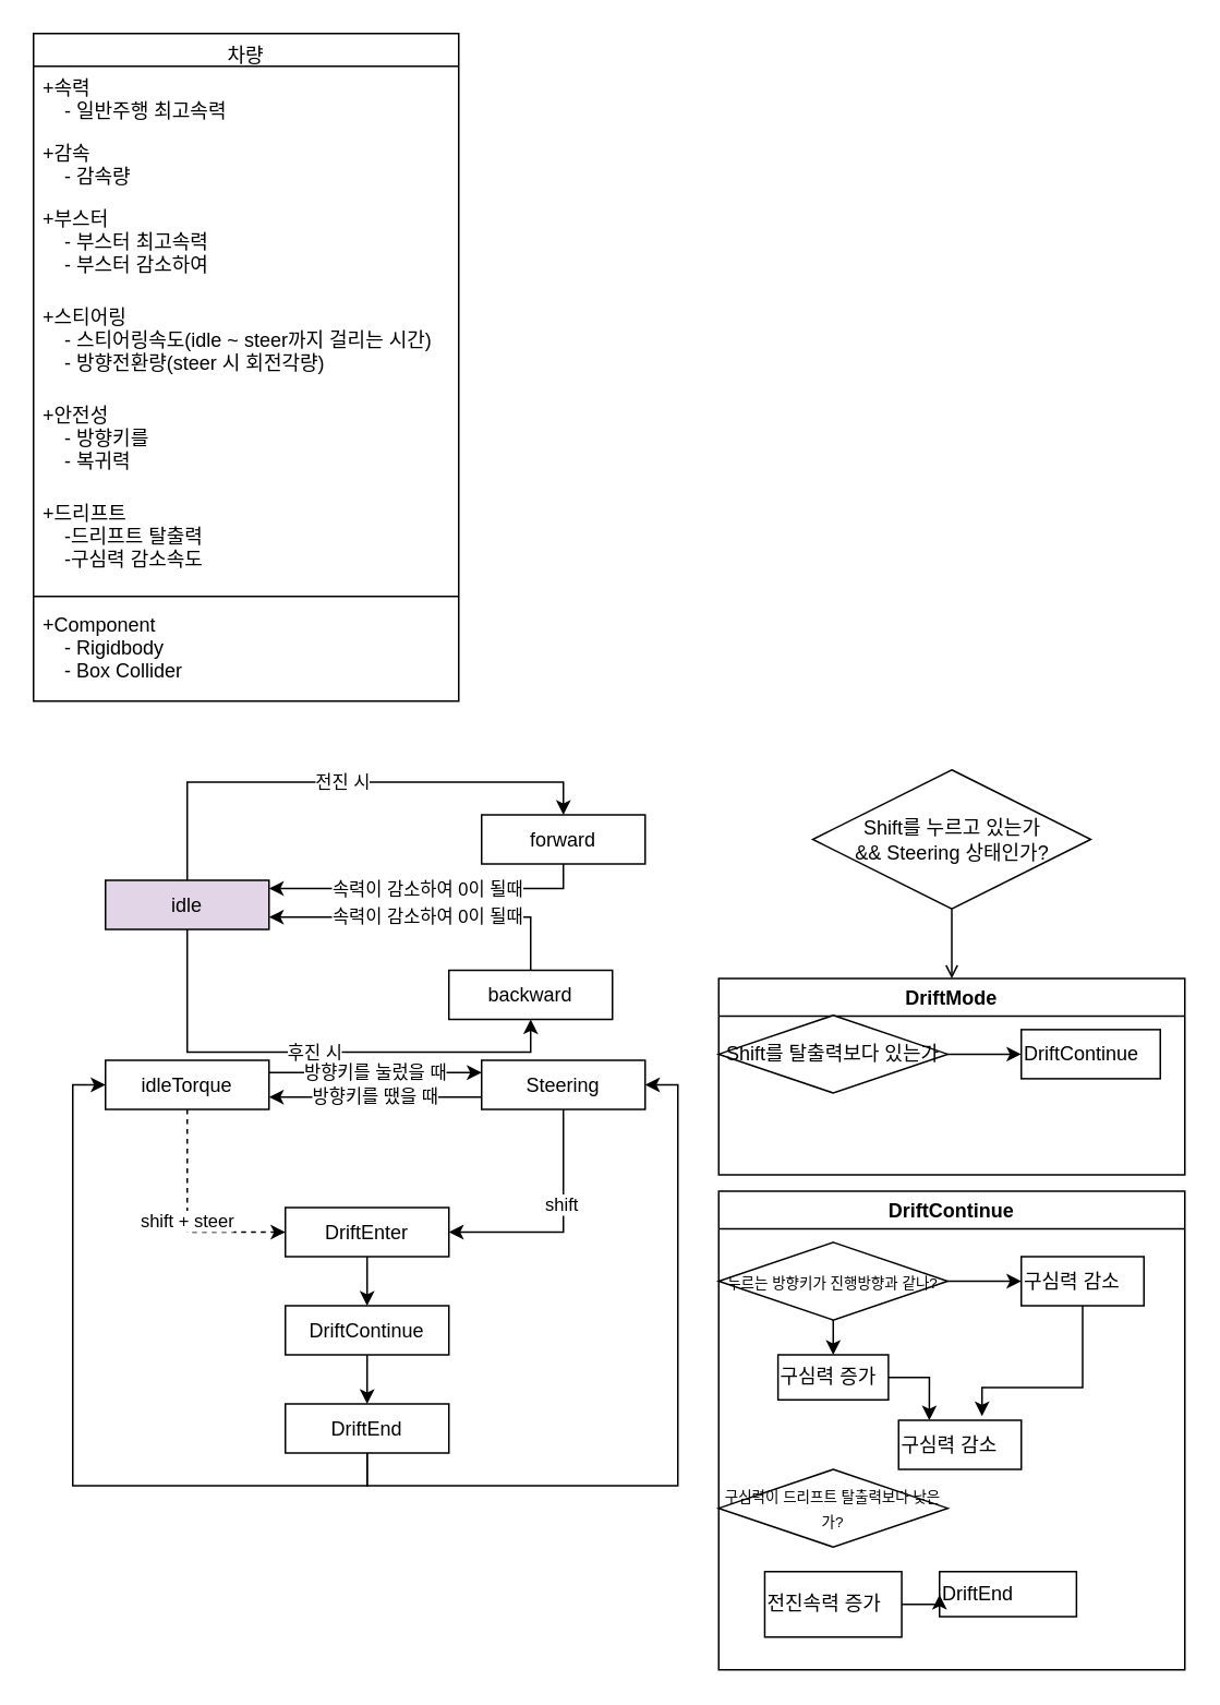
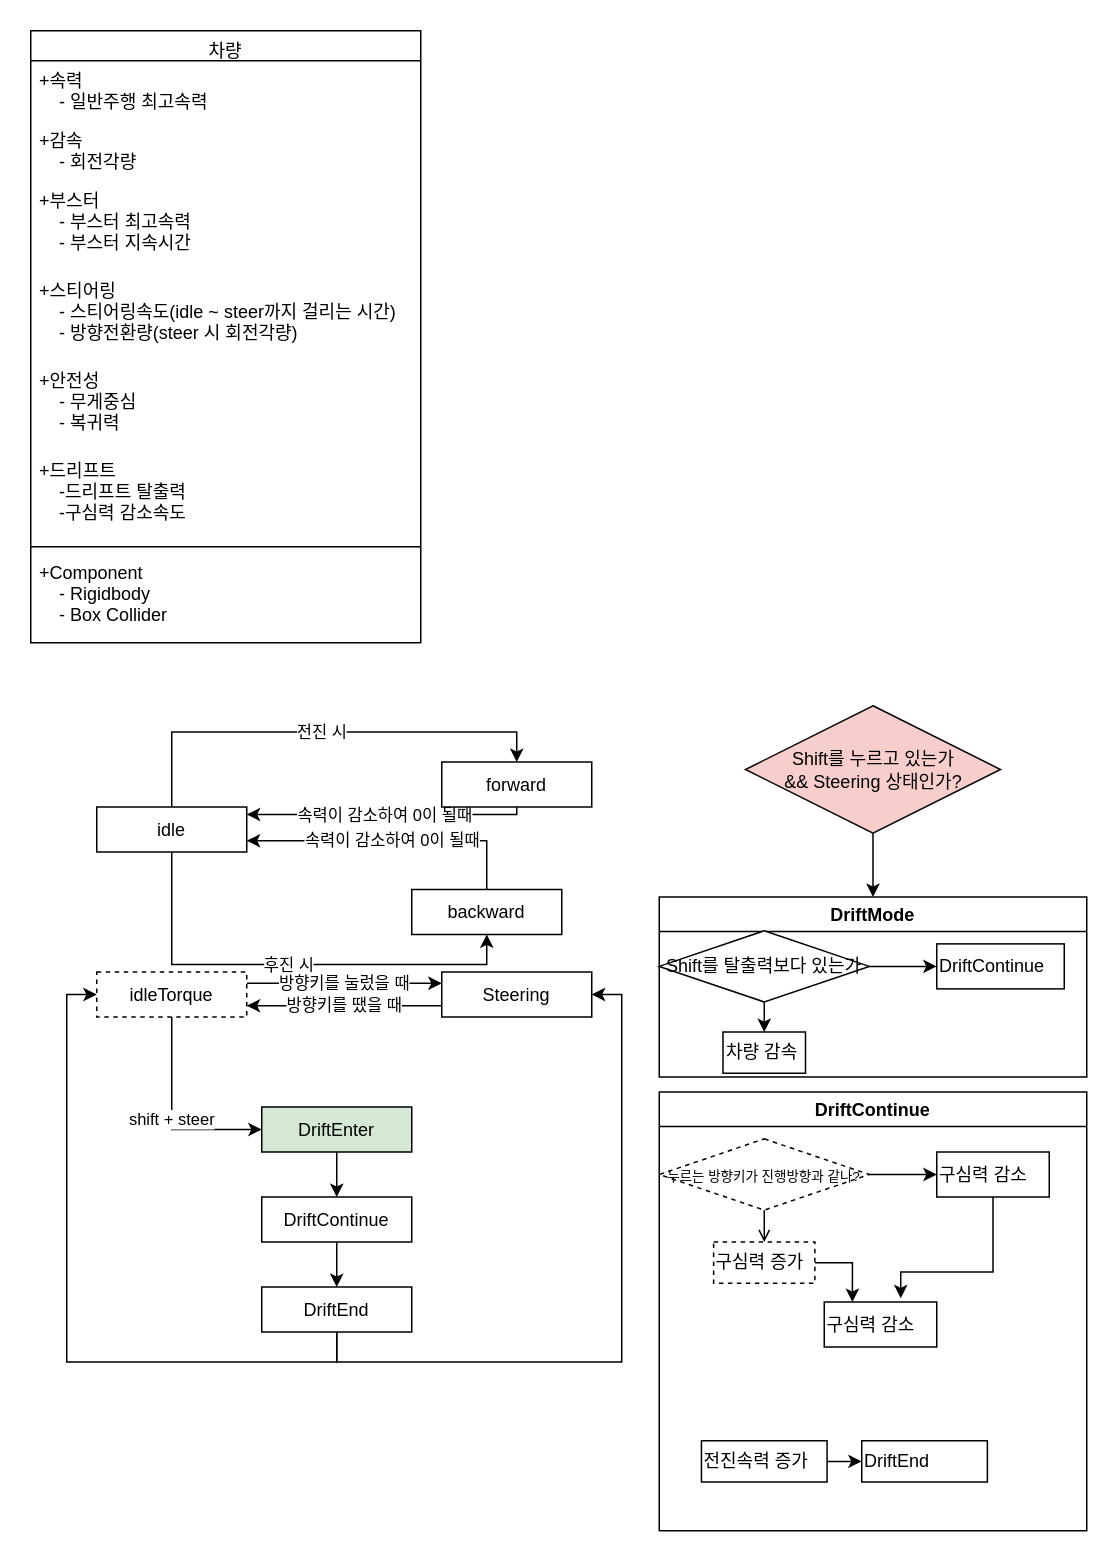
- <mxCell id="4" value="+감속&#10;    - 감속량" style="text;align=left;verticalAlign=top;spacingLeft=4;spacingRight=4;overflow=hidden;rotatable=0;points=[[0,0.5],[1,0.5]];portConstraint=eastwest;" parent="2" vertex="1"><mxGeometry y="60" width="260" height="40" as="geometry" /></mxCell>
+ <mxCell id="4" value="+감속&#10;    - 회전각량" style="text;align=left;verticalAlign=top;spacingLeft=4;spacingRight=4;overflow=hidden;rotatable=0;points=[[0,0.5],[1,0.5]];portConstraint=eastwest;" parent="2" vertex="1"><mxGeometry y="60" width="260" height="40" as="geometry" /></mxCell>
- <mxCell id="5" value="+부스터&#10;    - 부스터 최고속력&#10;    - 부스터 감소하여" style="text;align=left;verticalAlign=top;spacingLeft=4;spacingRight=4;overflow=hidden;rotatable=0;points=[[0,0.5],[1,0.5]];portConstraint=eastwest;rounded=0;shadow=0;html=0;" parent="2" vertex="1"><mxGeometry y="100" width="260" height="60" as="geometry" /></mxCell>
+ <mxCell id="5" value="+부스터&#10;    - 부스터 최고속력&#10;    - 부스터 지속시간" style="text;align=left;verticalAlign=top;spacingLeft=4;spacingRight=4;overflow=hidden;rotatable=0;points=[[0,0.5],[1,0.5]];portConstraint=eastwest;rounded=0;shadow=0;html=0;" parent="2" vertex="1"><mxGeometry y="100" width="260" height="60" as="geometry" /></mxCell>
- <mxCell id="7" value="+안전성&#10;    - 방향키를&#10;    - 복귀력" style="text;align=left;verticalAlign=top;spacingLeft=4;spacingRight=4;overflow=hidden;rotatable=0;points=[[0,0.5],[1,0.5]];portConstraint=eastwest;rounded=0;shadow=0;html=0;" vertex="1" parent="2"><mxGeometry y="220" width="260" height="60" as="geometry" /></mxCell>
+ <mxCell id="7" value="+안전성&#10;    - 무게중심&#10;    - 복귀력" style="text;align=left;verticalAlign=top;spacingLeft=4;spacingRight=4;overflow=hidden;rotatable=0;points=[[0,0.5],[1,0.5]];portConstraint=eastwest;rounded=0;shadow=0;html=0;" vertex="1" parent="2"><mxGeometry y="220" width="260" height="60" as="geometry" /></mxCell>
- <mxCell id="15" value="forward" style="rounded=0;whiteSpace=wrap;html=1;" vertex="1" parent="1"><mxGeometry x="294" y="497.5" width="100" height="30" as="geometry" /></mxCell>
+ <mxCell id="15" value="forward" style="rounded=0;whiteSpace=wrap;html=1;" vertex="1" parent="1"><mxGeometry x="294" y="507.5" width="100" height="30" as="geometry" /></mxCell>
- <mxCell id="28" value="Shift를 누르고 있는가&lt;br&gt;&amp;amp;&amp;amp; Steering 상태인가?" style="rhombus;whiteSpace=wrap;html=1;" vertex="1" parent="1"><mxGeometry x="496.5" y="470" width="170" height="85" as="geometry" /></mxCell>
+ <mxCell id="28" value="Shift를 누르고 있는가&lt;br&gt;&amp;amp;&amp;amp; Steering 상태인가?" style="rhombus;whiteSpace=wrap;html=1;fillColor=#f8cecc;" vertex="1" parent="1"><mxGeometry x="496.5" y="470" width="170" height="85" as="geometry" /></mxCell>
- <mxCell id="13" value="idle" style="rounded=0;whiteSpace=wrap;html=1;fillColor=#e1d5e7;" vertex="1" parent="1"><mxGeometry x="64" y="537.5" width="100" height="30" as="geometry" /></mxCell>
+ <mxCell id="13" value="idle" style="rounded=0;whiteSpace=wrap;html=1;" vertex="1" parent="1"><mxGeometry x="64" y="537.5" width="100" height="30" as="geometry" /></mxCell>
- <mxCell id="27" style="edgeStyle=orthogonalEdgeStyle;rounded=0;orthogonalLoop=1;jettySize=auto;html=1;exitX=0.5;exitY=1;exitDx=0;exitDy=0;entryX=0.5;entryY=0;entryDx=0;entryDy=0;endArrow=open;" edge="1" parent="1" source="28" target="34"><mxGeometry relative="1" as="geometry" /></mxCell>
+ <mxCell id="27" style="edgeStyle=orthogonalEdgeStyle;rounded=0;orthogonalLoop=1;jettySize=auto;html=1;exitX=0.5;exitY=1;exitDx=0;exitDy=0;entryX=0.5;entryY=0;entryDx=0;entryDy=0;" edge="1" parent="1" source="28" target="34"><mxGeometry relative="1" as="geometry" /></mxCell>
- <mxCell id="20" value="idleTorque" style="rounded=0;whiteSpace=wrap;html=1;" vertex="1" parent="1"><mxGeometry x="64" y="647.5" width="100" height="30" as="geometry" /></mxCell>
+ <mxCell id="20" value="idleTorque" style="rounded=0;whiteSpace=wrap;html=1;dashed=1;" vertex="1" parent="1"><mxGeometry x="64" y="647.5" width="100" height="30" as="geometry" /></mxCell>
+ <mxCell id="35" style="edgeStyle=orthogonalEdgeStyle;rounded=0;orthogonalLoop=1;jettySize=auto;html=1;exitX=0.5;exitY=1;exitDx=0;exitDy=0;entryX=0.5;entryY=0;entryDx=0;entryDy=0;" edge="1" parent="34" source="37" target="38"><mxGeometry relative="1" as="geometry" /></mxCell>
+ <mxCell id="38" value="차량 감속" style="rounded=0;whiteSpace=wrap;html=1;align=left;" vertex="1" parent="34"><mxGeometry x="42.5" y="90" width="55" height="27.5" as="geometry" /></mxCell>
- <mxCell id="19" value="shift + steer" style="edgeStyle=orthogonalEdgeStyle;rounded=0;orthogonalLoop=1;jettySize=auto;html=1;exitX=0.5;exitY=1;exitDx=0;exitDy=0;entryX=0;entryY=0.5;entryDx=0;entryDy=0;dashed=1;" edge="1" parent="1" source="20" target="26"><mxGeometry relative="1" as="geometry" /></mxCell>
+ <mxCell id="19" value="shift + steer" style="edgeStyle=orthogonalEdgeStyle;rounded=0;orthogonalLoop=1;jettySize=auto;html=1;exitX=0.5;exitY=1;exitDx=0;exitDy=0;entryX=0;entryY=0.5;entryDx=0;entryDy=0;" edge="1" parent="1" source="20" target="26"><mxGeometry relative="1" as="geometry" /></mxCell>
- <mxCell id="22" style="edgeStyle=orthogonalEdgeStyle;rounded=0;orthogonalLoop=1;jettySize=auto;html=1;exitX=0.5;exitY=1;exitDx=0;exitDy=0;entryX=1;entryY=0.5;entryDx=0;entryDy=0;" edge="1" parent="1" source="24" target="26"><mxGeometry relative="1" as="geometry" /></mxCell>
- <mxCell id="23" value="shift" style="edgeLabel;html=1;align=center;verticalAlign=middle;resizable=0;points=[];" vertex="1" connectable="0" parent="22"><mxGeometry x="-0.195" y="-2" relative="1" as="geometry"><mxPoint as="offset" /></mxGeometry></mxCell>
- <mxCell id="26" value="DriftEnter" style="rounded=0;whiteSpace=wrap;html=1;" vertex="1" parent="1"><mxGeometry x="174" y="737.5" width="100" height="30" as="geometry" /></mxCell>
+ <mxCell id="26" value="DriftEnter" style="rounded=0;whiteSpace=wrap;html=1;fillColor=#d5e8d4;" vertex="1" parent="1"><mxGeometry x="174" y="737.5" width="100" height="30" as="geometry" /></mxCell>
- <mxCell id="43" value="&lt;font style=&quot;font-size: 9px&quot;&gt;누르는 방향키가 진행방향과 같나?&lt;/font&gt;" style="rhombus;whiteSpace=wrap;html=1;" vertex="1" parent="40"><mxGeometry y="31.25" width="140" height="47.5" as="geometry" /></mxCell>
+ <mxCell id="43" value="&lt;font style=&quot;font-size: 9px&quot;&gt;누르는 방향키가 진행방향과 같나?&lt;/font&gt;" style="rhombus;whiteSpace=wrap;html=1;dashed=1;" vertex="1" parent="40"><mxGeometry y="31.25" width="140" height="47.5" as="geometry" /></mxCell>
- <mxCell id="41" style="edgeStyle=orthogonalEdgeStyle;rounded=0;orthogonalLoop=1;jettySize=auto;html=1;exitX=0.5;exitY=1;exitDx=0;exitDy=0;entryX=0.5;entryY=0;entryDx=0;entryDy=0;" edge="1" parent="40" source="43" target="45"><mxGeometry relative="1" as="geometry" /></mxCell>
+ <mxCell id="41" style="edgeStyle=orthogonalEdgeStyle;rounded=0;orthogonalLoop=1;jettySize=auto;html=1;exitX=0.5;exitY=1;exitDx=0;exitDy=0;entryX=0.5;entryY=0;entryDx=0;entryDy=0;endArrow=open;" edge="1" parent="40" source="43" target="45"><mxGeometry relative="1" as="geometry" /></mxCell>
- <mxCell id="45" value="구심력 증가" style="rounded=0;whiteSpace=wrap;html=1;align=left;" vertex="1" parent="40"><mxGeometry x="36.25" y="100" width="67.5" height="27.5" as="geometry" /></mxCell>
+ <mxCell id="45" value="구심력 증가" style="rounded=0;whiteSpace=wrap;html=1;align=left;dashed=1;" vertex="1" parent="40"><mxGeometry x="36.25" y="100" width="67.5" height="27.5" as="geometry" /></mxCell>
- <mxCell id="49" value="&lt;font style=&quot;font-size: 9px&quot;&gt;구심력이 드리프트 탈출력보다 낮은가?&lt;/font&gt;" style="rhombus;whiteSpace=wrap;html=1;" vertex="1" parent="40"><mxGeometry y="170" width="140" height="47.5" as="geometry" /></mxCell>
- <mxCell id="50" value="전진속력 증가" style="rounded=0;whiteSpace=wrap;html=1;align=left;" vertex="1" parent="40"><mxGeometry x="28.13" y="232.5" width="83.75" height="40" as="geometry" /></mxCell>
+ <mxCell id="50" value="전진속력 증가" style="rounded=0;whiteSpace=wrap;html=1;align=left;" vertex="1" parent="40"><mxGeometry x="28.13" y="232.5" width="83.75" height="27.5" as="geometry" /></mxCell>
